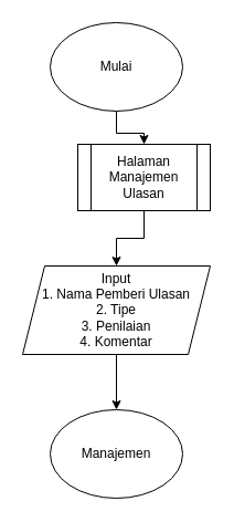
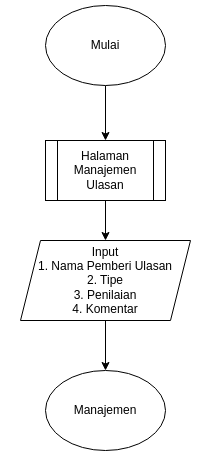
- <mxCell id="3" value="Mulai" style="ellipse;whiteSpace=wrap;html=1;" vertex="1" parent="1"><mxGeometry x="45" y="20" width="120" height="80" as="geometry" /></mxCell>
+ <mxCell id="3" value="Mulai" style="ellipse;whiteSpace=wrap;html=1;" vertex="1" parent="1"><mxGeometry x="45" y="5" width="120" height="80" as="geometry" /></mxCell>
- <mxCell id="5" value="Halaman Manajemen Ulasan" style="shape=process;whiteSpace=wrap;html=1;backgroundOutline=1;" vertex="1" parent="1"><mxGeometry x="70" y="130" width="120" height="60" as="geometry" /></mxCell>
+ <mxCell id="5" value="Halaman Manajemen Ulasan" style="shape=process;whiteSpace=wrap;html=1;backgroundOutline=1;" vertex="1" parent="1"><mxGeometry x="45" y="140" width="120" height="60" as="geometry" /></mxCell>
